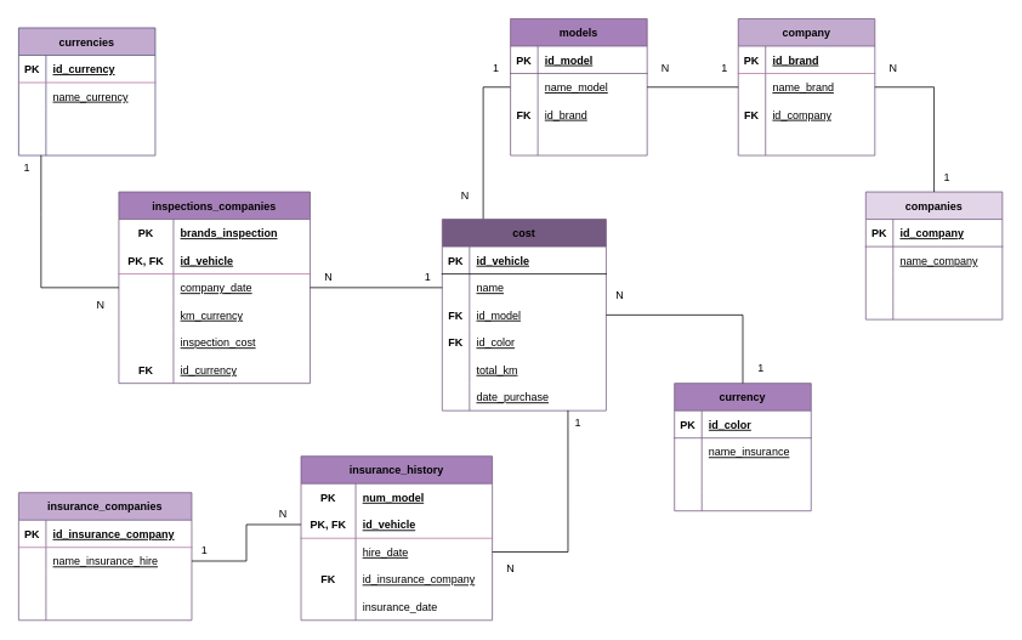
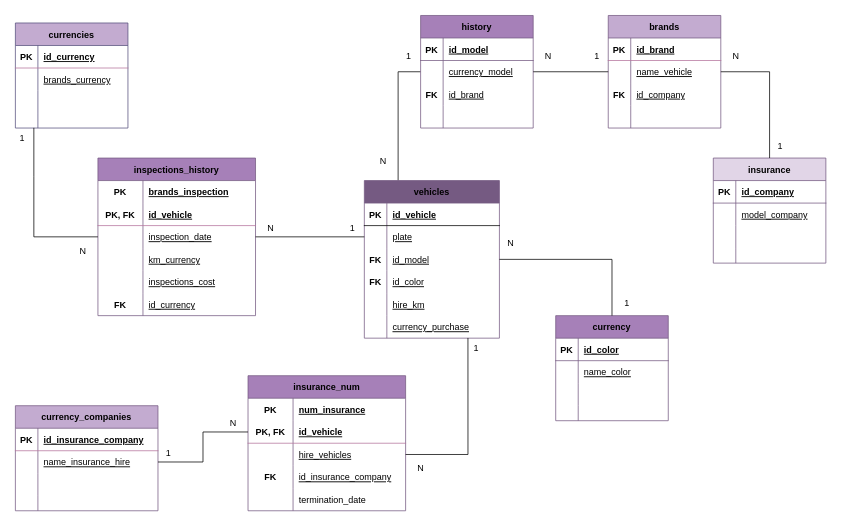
- <mxCell id="109" value="models" style="shape=table;startSize=30;container=1;collapsible=1;childLayout=tableLayout;fixedRows=1;rowLines=0;fontStyle=1;align=center;resizeLast=1;strokeColor=#755A82;fillColor=#A680B8;" vertex="1" parent="1"><mxGeometry x="560" y="20" width="150" height="150" as="geometry" /></mxCell>
+ <mxCell id="109" value="history" style="shape=table;startSize=30;container=1;collapsible=1;childLayout=tableLayout;fixedRows=1;rowLines=0;fontStyle=1;align=center;resizeLast=1;strokeColor=#755A82;fillColor=#A680B8;" vertex="1" parent="1"><mxGeometry x="560" y="20" width="150" height="150" as="geometry" /></mxCell>
- <mxCell id="122" value="company" style="shape=table;startSize=30;container=1;collapsible=1;childLayout=tableLayout;fixedRows=1;rowLines=0;fontStyle=1;align=center;resizeLast=1;strokeColor=#755A82;fillColor=#C3ABD0;" vertex="1" parent="1"><mxGeometry x="810" y="20" width="150" height="150" as="geometry" /></mxCell>
+ <mxCell id="122" value="brands" style="shape=table;startSize=30;container=1;collapsible=1;childLayout=tableLayout;fixedRows=1;rowLines=0;fontStyle=1;align=center;resizeLast=1;strokeColor=#755A82;fillColor=#C3ABD0;" vertex="1" parent="1"><mxGeometry x="810" y="20" width="150" height="150" as="geometry" /></mxCell>
- <mxCell id="115" value="name_model" style="shape=partialRectangle;connectable=0;fillColor=none;top=0;left=0;bottom=0;right=0;align=left;spacingLeft=6;overflow=hidden;strokeColor=#755A82;fontStyle=4" vertex="1" parent="113"><mxGeometry x="30" width="120" height="30" as="geometry"><mxRectangle width="120" height="30" as="alternateBounds" /></mxGeometry></mxCell>
+ <mxCell id="115" value="currency_model" style="shape=partialRectangle;connectable=0;fillColor=none;top=0;left=0;bottom=0;right=0;align=left;spacingLeft=6;overflow=hidden;strokeColor=#755A82;fontStyle=4" vertex="1" parent="113"><mxGeometry x="30" width="120" height="30" as="geometry"><mxRectangle width="120" height="30" as="alternateBounds" /></mxGeometry></mxCell>
- <mxCell id="128" value="name_brand" style="shape=partialRectangle;connectable=0;fillColor=none;top=0;left=0;bottom=0;right=0;align=left;spacingLeft=6;overflow=hidden;strokeColor=#B5739D;fontStyle=4" vertex="1" parent="126"><mxGeometry x="30" width="120" height="30" as="geometry"><mxRectangle width="120" height="30" as="alternateBounds" /></mxGeometry></mxCell>
+ <mxCell id="128" value="name_vehicle" style="shape=partialRectangle;connectable=0;fillColor=none;top=0;left=0;bottom=0;right=0;align=left;spacingLeft=6;overflow=hidden;strokeColor=#B5739D;fontStyle=4" vertex="1" parent="126"><mxGeometry x="30" width="120" height="30" as="geometry"><mxRectangle width="120" height="30" as="alternateBounds" /></mxGeometry></mxCell>
- <mxCell id="28" value="name_currency" style="shape=partialRectangle;connectable=0;fillColor=none;top=0;left=0;bottom=0;right=0;align=left;spacingLeft=6;overflow=hidden;strokeColor=#B5739D;fontStyle=4" vertex="1" parent="26"><mxGeometry x="30" width="120" height="30" as="geometry"><mxRectangle width="120" height="30" as="alternateBounds" /></mxGeometry></mxCell>
+ <mxCell id="28" value="brands_currency" style="shape=partialRectangle;connectable=0;fillColor=none;top=0;left=0;bottom=0;right=0;align=left;spacingLeft=6;overflow=hidden;strokeColor=#B5739D;fontStyle=4" vertex="1" parent="26"><mxGeometry x="30" width="120" height="30" as="geometry"><mxRectangle width="120" height="30" as="alternateBounds" /></mxGeometry></mxCell>
- <mxCell id="35" value="inspections_companies" style="shape=table;startSize=30;container=1;collapsible=1;childLayout=tableLayout;fixedRows=1;rowLines=0;fontStyle=1;align=center;resizeLast=1;strokeColor=#755A82;fillColor=#A680B8;" vertex="1" parent="1"><mxGeometry x="130" y="210" width="210" height="210" as="geometry" /></mxCell>
+ <mxCell id="35" value="inspections_history" style="shape=table;startSize=30;container=1;collapsible=1;childLayout=tableLayout;fixedRows=1;rowLines=0;fontStyle=1;align=center;resizeLast=1;strokeColor=#755A82;fillColor=#A680B8;" vertex="1" parent="1"><mxGeometry x="130" y="210" width="210" height="210" as="geometry" /></mxCell>
- <mxCell id="96" value="companies" style="shape=table;startSize=30;container=1;collapsible=1;childLayout=tableLayout;fixedRows=1;rowLines=0;fontStyle=1;align=center;resizeLast=1;strokeColor=#755A82;fillColor=#E1D5E7;" vertex="1" parent="1"><mxGeometry x="950" y="210" width="150" height="140" as="geometry" /></mxCell>
+ <mxCell id="96" value="insurance" style="shape=table;startSize=30;container=1;collapsible=1;childLayout=tableLayout;fixedRows=1;rowLines=0;fontStyle=1;align=center;resizeLast=1;strokeColor=#755A82;fillColor=#E1D5E7;" vertex="1" parent="1"><mxGeometry x="950" y="210" width="150" height="140" as="geometry" /></mxCell>
- <mxCell id="3" value="cost" style="shape=table;startSize=30;container=1;collapsible=1;childLayout=tableLayout;fixedRows=1;rowLines=0;fontStyle=1;align=center;resizeLast=1;movable=1;resizable=1;rotatable=1;deletable=1;editable=1;connectable=1;fillColor=#755A82;strokeColor=#755A82;" vertex="1" parent="1"><mxGeometry x="485" y="240" width="180" height="210" as="geometry"><mxRectangle x="190" y="250" width="90" height="30" as="alternateBounds" /></mxGeometry></mxCell>
+ <mxCell id="3" value="vehicles" style="shape=table;startSize=30;container=1;collapsible=1;childLayout=tableLayout;fixedRows=1;rowLines=0;fontStyle=1;align=center;resizeLast=1;movable=1;resizable=1;rotatable=1;deletable=1;editable=1;connectable=1;fillColor=#755A82;strokeColor=#755A82;" vertex="1" parent="1"><mxGeometry x="485" y="240" width="180" height="210" as="geometry"><mxRectangle x="190" y="250" width="90" height="30" as="alternateBounds" /></mxGeometry></mxCell>
- <mxCell id="102" value="name_company" style="shape=partialRectangle;connectable=0;fillColor=none;top=0;left=0;bottom=0;right=0;align=left;spacingLeft=6;overflow=hidden;strokeColor=#755A82;fontStyle=4" vertex="1" parent="100"><mxGeometry x="30" width="120" height="30" as="geometry"><mxRectangle width="120" height="30" as="alternateBounds" /></mxGeometry></mxCell>
+ <mxCell id="102" value="model_company" style="shape=partialRectangle;connectable=0;fillColor=none;top=0;left=0;bottom=0;right=0;align=left;spacingLeft=6;overflow=hidden;strokeColor=#755A82;fontStyle=4" vertex="1" parent="100"><mxGeometry x="30" width="120" height="30" as="geometry"><mxRectangle width="120" height="30" as="alternateBounds" /></mxGeometry></mxCell>
- <mxCell id="44" value="company_date" style="shape=partialRectangle;connectable=0;fillColor=none;top=0;left=0;bottom=0;right=0;align=left;spacingLeft=6;overflow=hidden;strokeColor=#B5739D;fontStyle=4" vertex="1" parent="42"><mxGeometry x="60" width="150" height="30" as="geometry"><mxRectangle width="150" height="30" as="alternateBounds" /></mxGeometry></mxCell>
+ <mxCell id="44" value="inspection_date" style="shape=partialRectangle;connectable=0;fillColor=none;top=0;left=0;bottom=0;right=0;align=left;spacingLeft=6;overflow=hidden;strokeColor=#B5739D;fontStyle=4" vertex="1" parent="42"><mxGeometry x="60" width="150" height="30" as="geometry"><mxRectangle width="150" height="30" as="alternateBounds" /></mxGeometry></mxCell>
- <mxCell id="9" value="name" style="shape=partialRectangle;connectable=0;fillColor=none;top=0;left=0;bottom=0;right=0;align=left;spacingLeft=6;overflow=hidden;fontStyle=4" vertex="1" parent="7"><mxGeometry x="30" width="150" height="30" as="geometry"><mxRectangle width="150" height="30" as="alternateBounds" /></mxGeometry></mxCell>
+ <mxCell id="9" value="plate" style="shape=partialRectangle;connectable=0;fillColor=none;top=0;left=0;bottom=0;right=0;align=left;spacingLeft=6;overflow=hidden;fontStyle=4" vertex="1" parent="7"><mxGeometry x="30" width="150" height="30" as="geometry"><mxRectangle width="150" height="30" as="alternateBounds" /></mxGeometry></mxCell>
- <mxCell id="50" value="inspection_cost" style="shape=partialRectangle;connectable=0;fillColor=none;top=0;left=0;bottom=0;right=0;align=left;spacingLeft=6;overflow=hidden;strokeColor=#B5739D;fontStyle=4" vertex="1" parent="48"><mxGeometry x="60" width="150" height="30" as="geometry"><mxRectangle width="150" height="30" as="alternateBounds" /></mxGeometry></mxCell>
+ <mxCell id="50" value="inspections_cost" style="shape=partialRectangle;connectable=0;fillColor=none;top=0;left=0;bottom=0;right=0;align=left;spacingLeft=6;overflow=hidden;strokeColor=#B5739D;fontStyle=4" vertex="1" parent="48"><mxGeometry x="60" width="150" height="30" as="geometry"><mxRectangle width="150" height="30" as="alternateBounds" /></mxGeometry></mxCell>
- <mxCell id="18" value="total_km" style="shape=partialRectangle;connectable=0;fillColor=none;top=0;left=0;bottom=0;right=0;align=left;spacingLeft=6;overflow=hidden;fontStyle=4" vertex="1" parent="16"><mxGeometry x="30" width="150" height="30" as="geometry"><mxRectangle width="150" height="30" as="alternateBounds" /></mxGeometry></mxCell>
+ <mxCell id="18" value="hire_km" style="shape=partialRectangle;connectable=0;fillColor=none;top=0;left=0;bottom=0;right=0;align=left;spacingLeft=6;overflow=hidden;fontStyle=4" vertex="1" parent="16"><mxGeometry x="30" width="150" height="30" as="geometry"><mxRectangle width="150" height="30" as="alternateBounds" /></mxGeometry></mxCell>
- <mxCell id="21" value="date_purchase" style="shape=partialRectangle;connectable=0;fillColor=none;top=0;left=0;bottom=0;right=0;align=left;spacingLeft=6;overflow=hidden;fontStyle=4" vertex="1" parent="19"><mxGeometry x="30" width="150" height="30" as="geometry"><mxRectangle width="150" height="30" as="alternateBounds" /></mxGeometry></mxCell>
+ <mxCell id="21" value="currency_purchase" style="shape=partialRectangle;connectable=0;fillColor=none;top=0;left=0;bottom=0;right=0;align=left;spacingLeft=6;overflow=hidden;fontStyle=4" vertex="1" parent="19"><mxGeometry x="30" width="150" height="30" as="geometry"><mxRectangle width="150" height="30" as="alternateBounds" /></mxGeometry></mxCell>
- <mxCell id="89" value="name_insurance" style="shape=partialRectangle;connectable=0;fillColor=none;top=0;left=0;bottom=0;right=0;align=left;spacingLeft=6;overflow=hidden;strokeColor=#755A82;fontStyle=4" vertex="1" parent="87"><mxGeometry x="30" width="120" height="30" as="geometry"><mxRectangle width="120" height="30" as="alternateBounds" /></mxGeometry></mxCell>
+ <mxCell id="89" value="name_color" style="shape=partialRectangle;connectable=0;fillColor=none;top=0;left=0;bottom=0;right=0;align=left;spacingLeft=6;overflow=hidden;strokeColor=#755A82;fontStyle=4" vertex="1" parent="87"><mxGeometry x="30" width="120" height="30" as="geometry"><mxRectangle width="120" height="30" as="alternateBounds" /></mxGeometry></mxCell>
- <mxCell id="54" value="insurance_history" style="shape=table;startSize=30;container=1;collapsible=1;childLayout=tableLayout;fixedRows=1;rowLines=0;fontStyle=1;align=center;resizeLast=1;strokeColor=#755A82;fillColor=#A680B8;" vertex="1" parent="1"><mxGeometry x="330" y="500" width="210" height="180" as="geometry" /></mxCell>
+ <mxCell id="54" value="insurance_num" style="shape=table;startSize=30;container=1;collapsible=1;childLayout=tableLayout;fixedRows=1;rowLines=0;fontStyle=1;align=center;resizeLast=1;strokeColor=#755A82;fillColor=#A680B8;" vertex="1" parent="1"><mxGeometry x="330" y="500" width="210" height="180" as="geometry" /></mxCell>
- <mxCell id="57" value="num_model" style="shape=partialRectangle;connectable=0;fillColor=none;top=0;left=0;bottom=0;right=0;align=left;spacingLeft=6;fontStyle=5;overflow=hidden;strokeColor=#B5739D;" vertex="1" parent="55"><mxGeometry x="60" width="150" height="30" as="geometry"><mxRectangle width="150" height="30" as="alternateBounds" /></mxGeometry></mxCell>
+ <mxCell id="57" value="num_insurance" style="shape=partialRectangle;connectable=0;fillColor=none;top=0;left=0;bottom=0;right=0;align=left;spacingLeft=6;fontStyle=5;overflow=hidden;strokeColor=#B5739D;" vertex="1" parent="55"><mxGeometry x="60" width="150" height="30" as="geometry"><mxRectangle width="150" height="30" as="alternateBounds" /></mxGeometry></mxCell>
- <mxCell id="70" value="insurance_companies" style="shape=table;startSize=30;container=1;collapsible=1;childLayout=tableLayout;fixedRows=1;rowLines=0;fontStyle=1;align=center;resizeLast=1;strokeColor=#755A82;fillColor=#C3ABD0;" vertex="1" parent="1"><mxGeometry x="20" y="540" width="190" height="140" as="geometry" /></mxCell>
+ <mxCell id="70" value="currency_companies" style="shape=table;startSize=30;container=1;collapsible=1;childLayout=tableLayout;fixedRows=1;rowLines=0;fontStyle=1;align=center;resizeLast=1;strokeColor=#755A82;fillColor=#C3ABD0;" vertex="1" parent="1"><mxGeometry x="20" y="540" width="190" height="140" as="geometry" /></mxCell>
- <mxCell id="63" value="hire_date" style="shape=partialRectangle;connectable=0;fillColor=none;top=0;left=0;bottom=0;right=0;align=left;spacingLeft=6;overflow=hidden;strokeColor=#B5739D;fontStyle=4" vertex="1" parent="61"><mxGeometry x="60" width="150" height="30" as="geometry"><mxRectangle width="150" height="30" as="alternateBounds" /></mxGeometry></mxCell>
+ <mxCell id="63" value="hire_vehicles" style="shape=partialRectangle;connectable=0;fillColor=none;top=0;left=0;bottom=0;right=0;align=left;spacingLeft=6;overflow=hidden;strokeColor=#B5739D;fontStyle=4" vertex="1" parent="61"><mxGeometry x="60" width="150" height="30" as="geometry"><mxRectangle width="150" height="30" as="alternateBounds" /></mxGeometry></mxCell>
- <mxCell id="69" value="insurance_date" style="shape=partialRectangle;connectable=0;fillColor=none;top=0;left=0;bottom=0;right=0;align=left;spacingLeft=6;overflow=hidden;strokeColor=#B5739D;fontStyle=0" vertex="1" parent="67"><mxGeometry x="60" width="150" height="30" as="geometry"><mxRectangle width="150" height="30" as="alternateBounds" /></mxGeometry></mxCell>
+ <mxCell id="69" value="termination_date" style="shape=partialRectangle;connectable=0;fillColor=none;top=0;left=0;bottom=0;right=0;align=left;spacingLeft=6;overflow=hidden;strokeColor=#B5739D;fontStyle=0" vertex="1" parent="67"><mxGeometry x="60" width="150" height="30" as="geometry"><mxRectangle width="150" height="30" as="alternateBounds" /></mxGeometry></mxCell>
